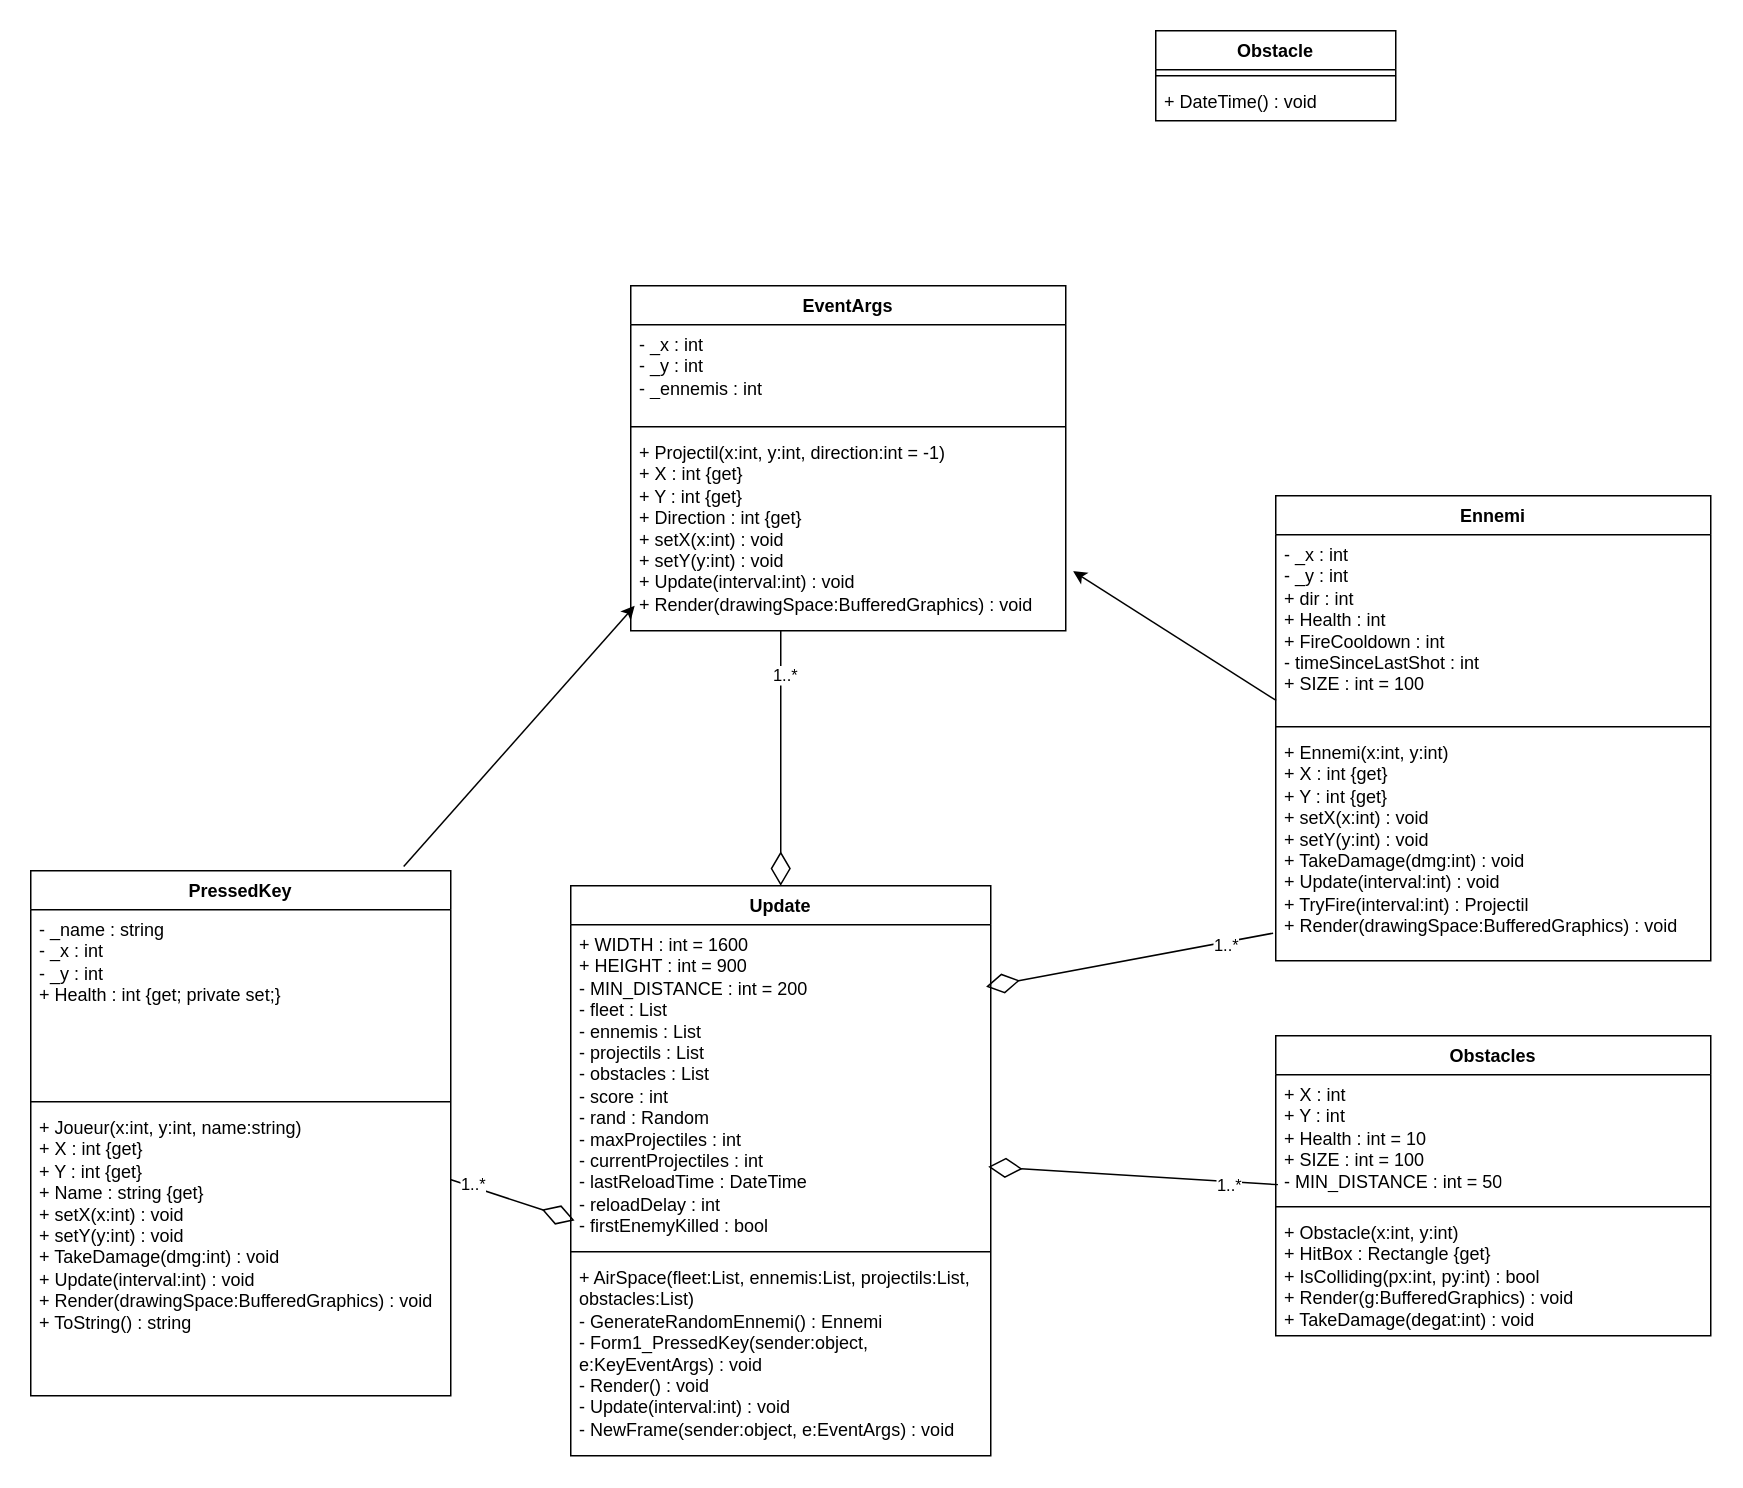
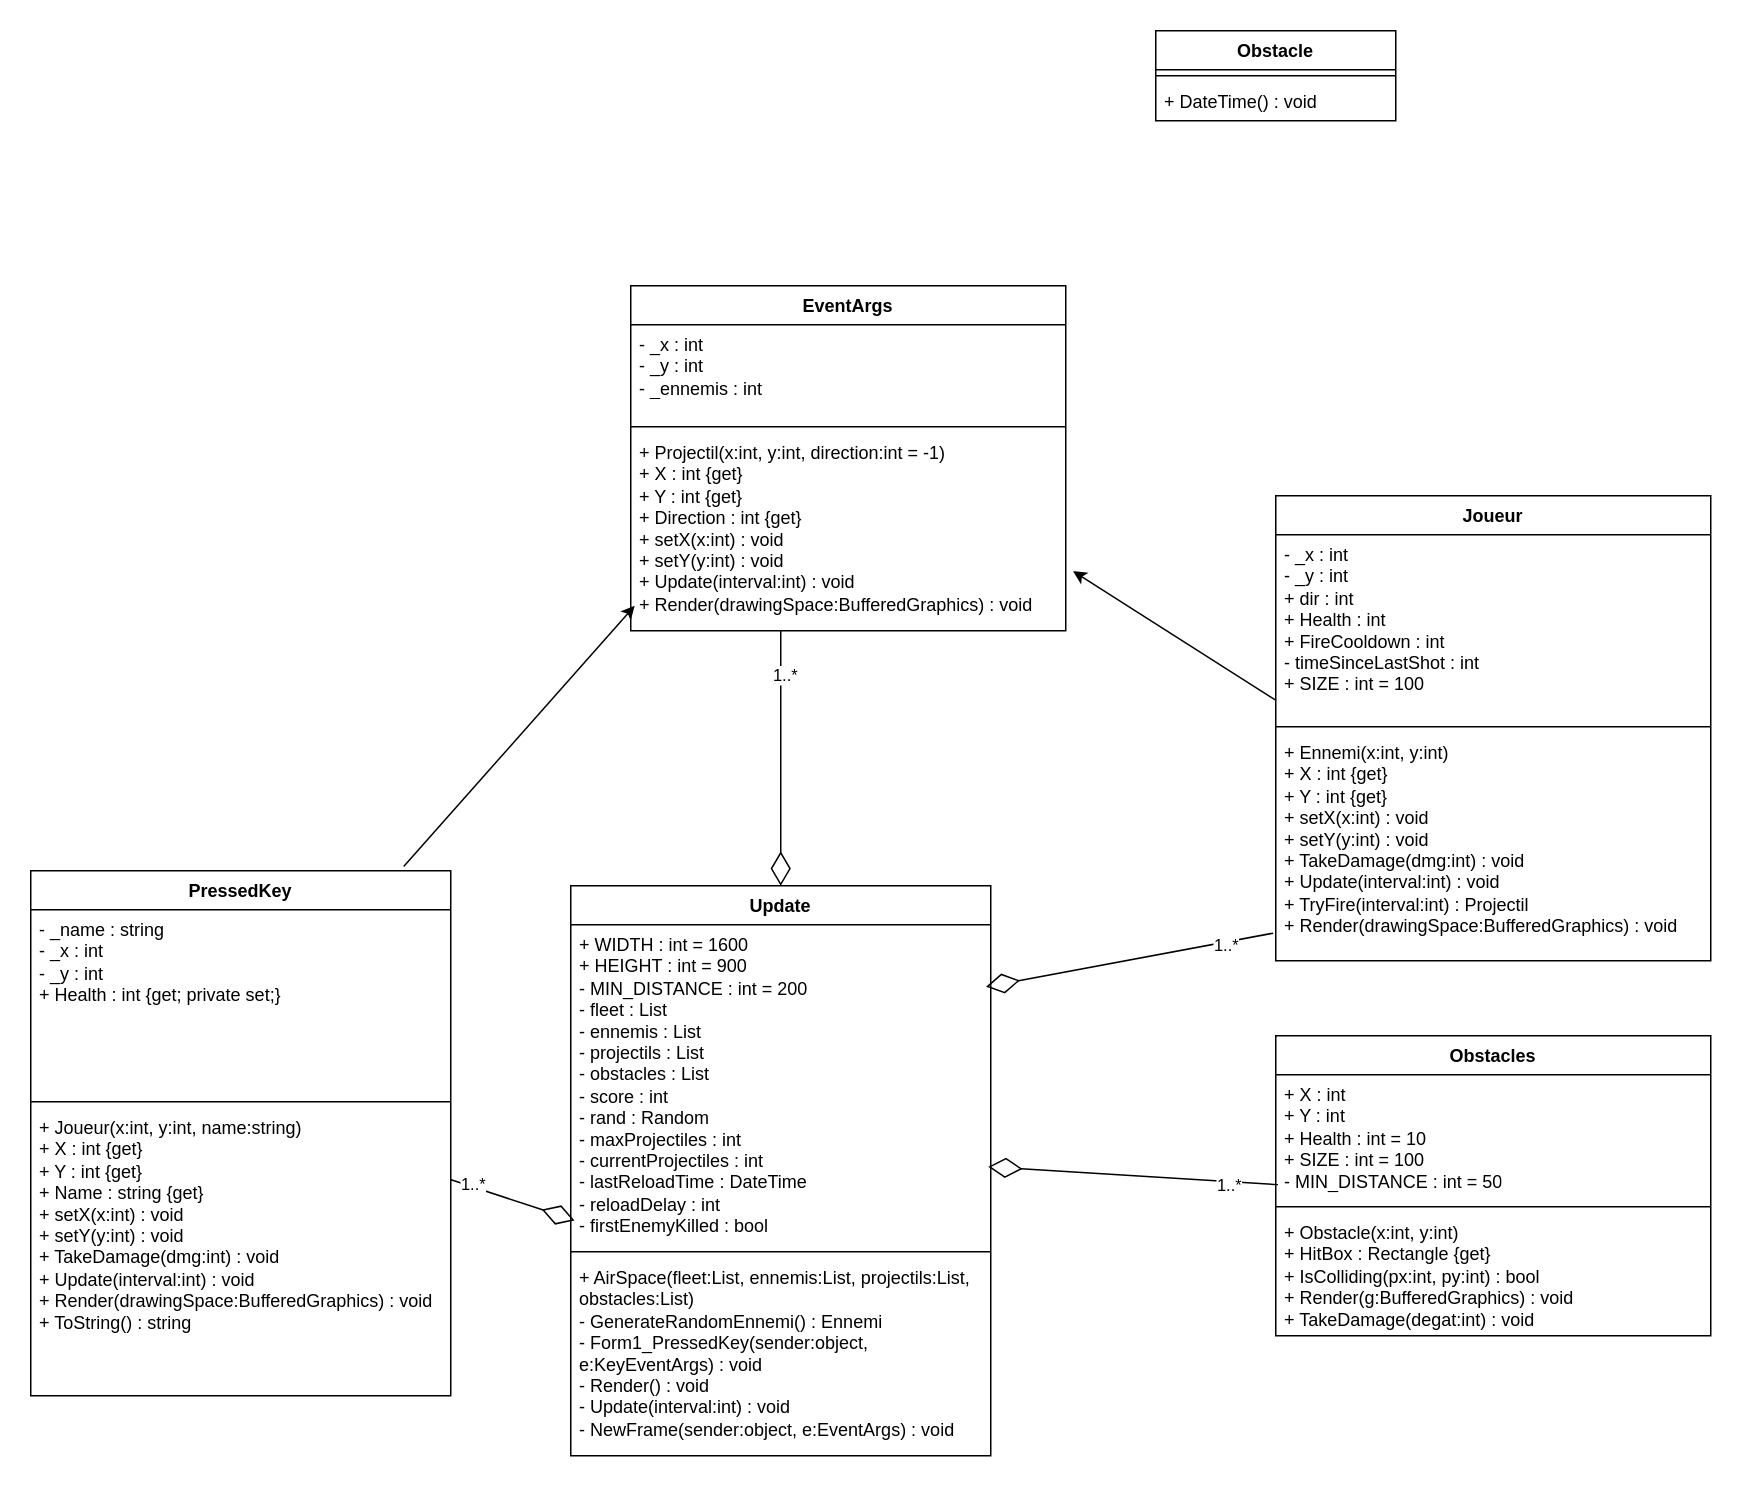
- <mxCell id="6" value="Ennemi" style="swimlane;fontStyle=1;align=center;verticalAlign=top;childLayout=stackLayout;horizontal=1;startSize=26;horizontalStack=0;resizeParent=1;resizeParentMax=0;resizeLast=0;collapsible=1;marginBottom=0;whiteSpace=wrap;html=1;" vertex="1" parent="1"><mxGeometry x="850" y="330" width="290" height="310" as="geometry" /></mxCell>
+ <mxCell id="6" value="Joueur" style="swimlane;fontStyle=1;align=center;verticalAlign=top;childLayout=stackLayout;horizontal=1;startSize=26;horizontalStack=0;resizeParent=1;resizeParentMax=0;resizeLast=0;collapsible=1;marginBottom=0;whiteSpace=wrap;html=1;" vertex="1" parent="1"><mxGeometry x="850" y="330" width="290" height="310" as="geometry" /></mxCell>
